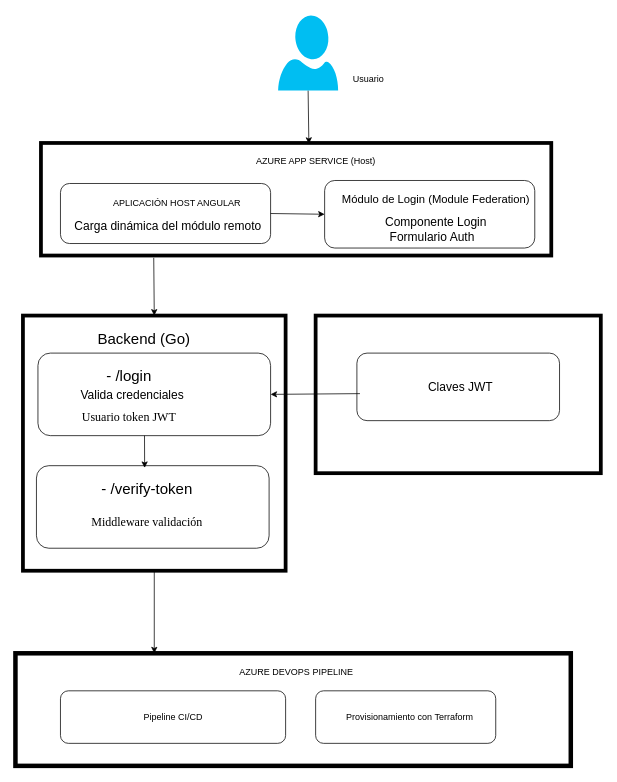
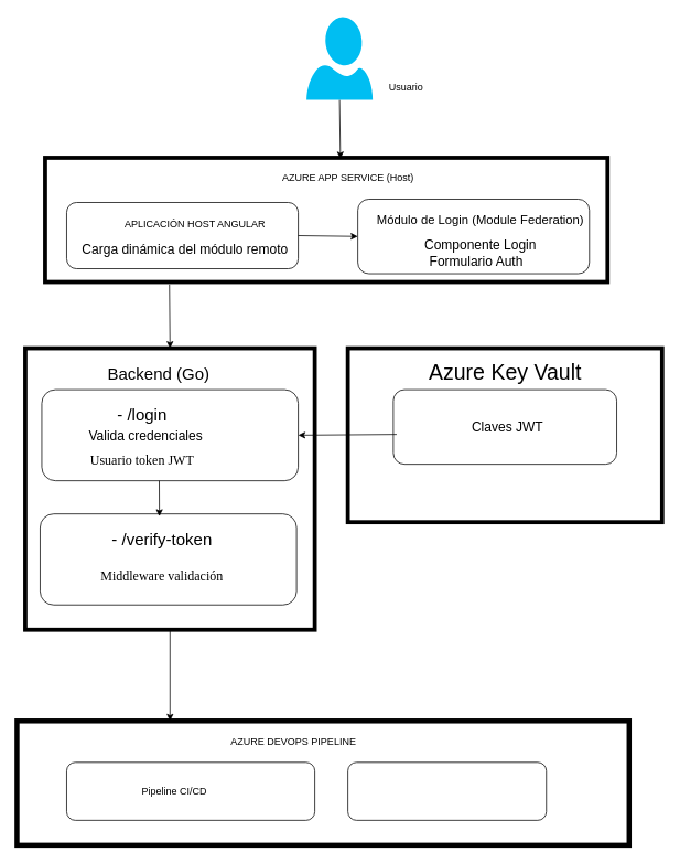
+ <mxCell id="17" value="Azure Key Vault " style="text;html=1;align=center;verticalAlign=middle;resizable=0;points=[];autosize=1;strokeColor=none;fillColor=none;fontSize=26;" parent="1" vertex="1"><mxGeometry x="505" y="430" width="210" height="40" as="geometry" /></mxCell>
- <mxCell id="23" value="AZURE DEVOPS PIPELINE" style="text;html=1;align=center;verticalAlign=middle;resizable=0;points=[];autosize=1;strokeColor=none;fillColor=none;" parent="1" vertex="1"><mxGeometry x="309" y="880" width="170" height="30" as="geometry" /></mxCell>
+ <mxCell id="23" value="AZURE DEVOPS PIPELINE" style="text;html=1;align=center;verticalAlign=middle;resizable=0;points=[];autosize=1;strokeColor=none;fillColor=none;" parent="1" vertex="1"><mxGeometry x="269" y="880" width="170" height="30" as="geometry" /></mxCell>
- <mxCell id="27" value="Pipeline CI/CD" style="text;html=1;align=center;verticalAlign=middle;resizable=0;points=[];autosize=1;strokeColor=none;fillColor=none;" parent="1" vertex="1"><mxGeometry x="180" y="940" width="100" height="30" as="geometry" /></mxCell>
+ <mxCell id="27" value="Pipeline CI/CD" style="text;html=1;align=center;verticalAlign=middle;resizable=0;points=[];autosize=1;strokeColor=none;fillColor=none;" parent="1" vertex="1"><mxGeometry x="160" y="940" width="100" height="30" as="geometry" /></mxCell>
- <mxCell id="29" value="Provisionamiento con Terraform" style="text;html=1;align=center;verticalAlign=middle;resizable=0;points=[];autosize=1;strokeColor=none;fillColor=none;" parent="1" vertex="1"><mxGeometry x="450" y="940" width="190" height="30" as="geometry" /></mxCell>
